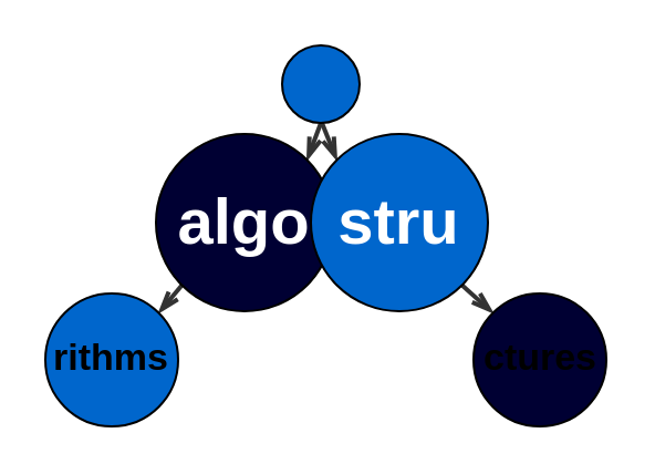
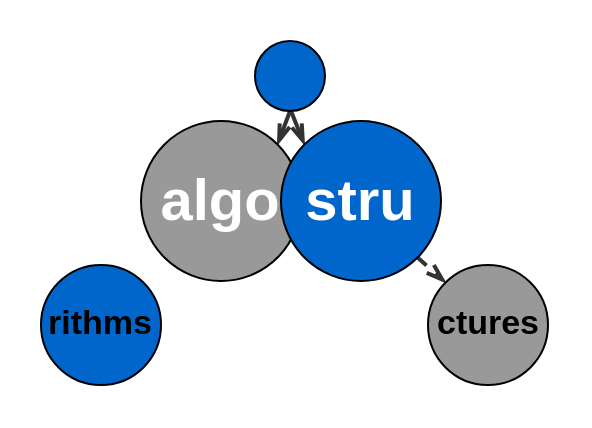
- <mxCell id="6" value="algo" style="ellipse;whiteSpace=wrap;html=1;aspect=fixed;fillColor=#000033;fontColor=#FFFFFF;fontStyle=1;fontSize=29;fontFamily=Helvetica;" vertex="1" parent="1"><mxGeometry x="70" y="60" width="80" height="80" as="geometry" /></mxCell>
+ <mxCell id="6" value="algo" style="ellipse;whiteSpace=wrap;html=1;aspect=fixed;fillColor=#999999;fontColor=#FFFFFF;fontStyle=1;fontSize=29;fontFamily=Helvetica;" vertex="1" parent="1"><mxGeometry x="70" y="60" width="80" height="80" as="geometry" /></mxCell>
- <mxCell id="5" style="edgeStyle=none;rounded=0;orthogonalLoop=1;jettySize=auto;html=1;exitX=0;exitY=1;exitDx=0;exitDy=0;entryX=1;entryY=0;entryDx=0;entryDy=0;endArrow=openThin;endFill=0;fontSize=18;fontColor=#FFFFFF;strokeColor=#333333;strokeWidth=2;" edge="1" parent="1" source="6" target="9"><mxGeometry relative="1" as="geometry" /></mxCell>
- <mxCell id="7" style="edgeStyle=none;rounded=0;orthogonalLoop=1;jettySize=auto;html=1;exitX=1;exitY=1;exitDx=0;exitDy=0;entryX=0;entryY=0;entryDx=0;entryDy=0;endArrow=openThin;endFill=0;fontSize=18;fontColor=#FFFFFF;strokeColor=#333333;strokeWidth=2;" edge="1" parent="1" source="8" target="10"><mxGeometry relative="1" as="geometry" /></mxCell>
+ <mxCell id="7" style="edgeStyle=none;rounded=0;orthogonalLoop=1;jettySize=auto;html=1;exitX=1;exitY=1;exitDx=0;exitDy=0;entryX=0;entryY=0;entryDx=0;entryDy=0;endArrow=openThin;endFill=0;fontSize=18;fontColor=#FFFFFF;strokeColor=#333333;strokeWidth=2;dashed=1;" edge="1" parent="1" source="8" target="10"><mxGeometry relative="1" as="geometry" /></mxCell>
- <mxCell id="10" value="ctures" style="ellipse;whiteSpace=wrap;html=1;aspect=fixed;fillColor=#000033;fontSize=17;fontStyle=1;" vertex="1" parent="1"><mxGeometry x="213.5" y="132" width="60" height="60" as="geometry" /></mxCell>
+ <mxCell id="10" value="ctures" style="ellipse;whiteSpace=wrap;html=1;aspect=fixed;fillColor=#999999;fontSize=17;fontStyle=1" vertex="1" parent="1"><mxGeometry x="213.5" y="132" width="60" height="60" as="geometry" /></mxCell>
